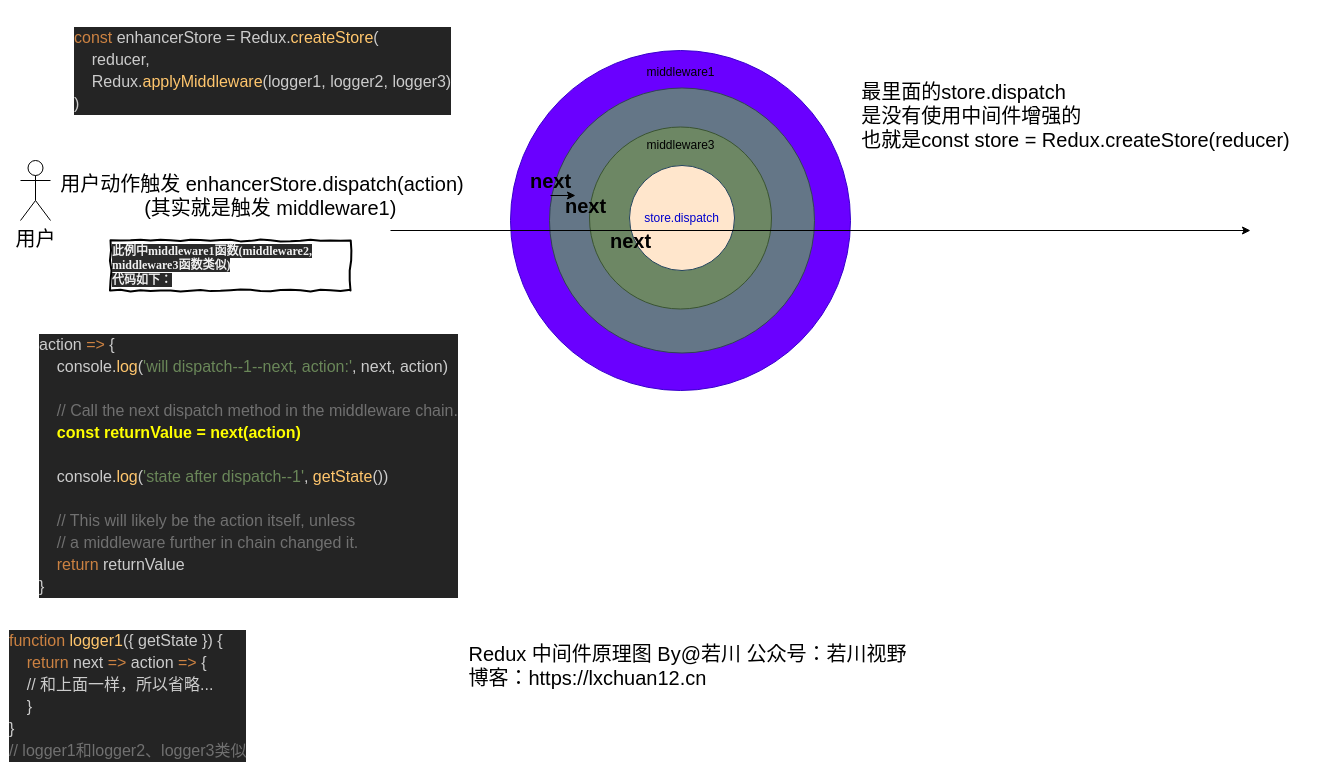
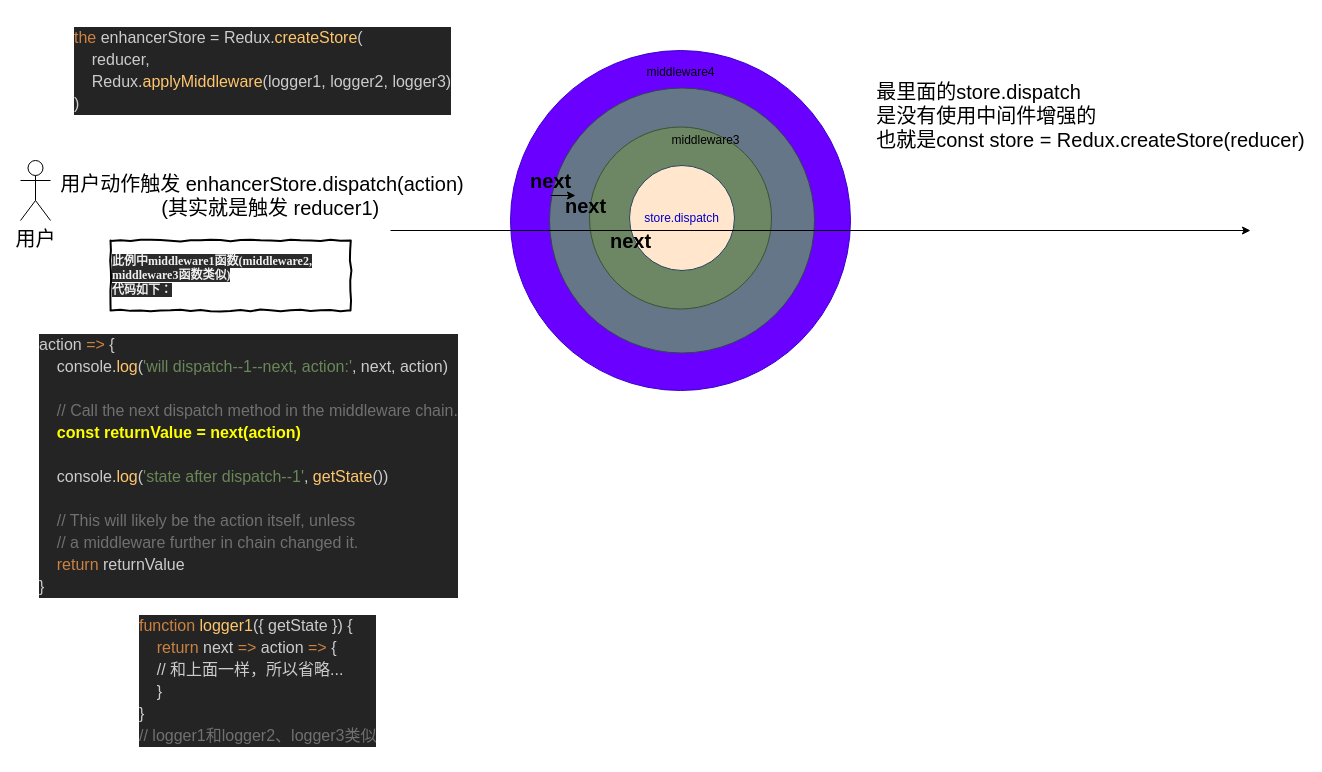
- <mxCell id="3" value="middleware1" style="text;html=1;align=center;verticalAlign=middle;resizable=0;points=[];autosize=1;fontFamily=Helvetica;" parent="2" vertex="1"><mxGeometry x="125.0" y="11.724" width="90" height="20" as="geometry" /></mxCell>
+ <mxCell id="3" value="middleware4" style="text;html=1;align=center;verticalAlign=middle;resizable=0;points=[];autosize=1;fontFamily=Helvetica;" parent="2" vertex="1"><mxGeometry x="125.0" y="11.724" width="90" height="20" as="geometry" /></mxCell>
- <mxCell id="19" value="&lt;div style=&quot;color: rgb(204 , 204 , 204) ; background-color: rgb(36 , 36 , 36) ; font-weight: 300 ; font-size: 16px ; line-height: 22px&quot;&gt;&lt;div&gt;&lt;span style=&quot;color: #cc8242&quot;&gt;const&lt;/span&gt;&lt;span style=&quot;color: #cccccc&quot;&gt; enhancerStore = Redux.&lt;/span&gt;&lt;span style=&quot;color: #ffc66d&quot;&gt;createStore&lt;/span&gt;&lt;span style=&quot;color: #cccccc&quot;&gt;(&lt;/span&gt;&lt;/div&gt;&lt;div&gt;&lt;span style=&quot;color: #cccccc&quot;&gt;&amp;nbsp; &amp;nbsp; reducer, &lt;/span&gt;&lt;/div&gt;&lt;div&gt;&lt;span style=&quot;color: #cccccc&quot;&gt;&amp;nbsp; &amp;nbsp; Redux.&lt;/span&gt;&lt;span style=&quot;color: #ffc66d&quot;&gt;applyMiddleware&lt;/span&gt;&lt;span style=&quot;color: #cccccc&quot;&gt;(logger1, logger2, logger3)&lt;/span&gt;&lt;/div&gt;&lt;div&gt;&lt;span style=&quot;color: #cccccc&quot;&gt;)&lt;/span&gt;&lt;/div&gt;&lt;/div&gt;" style="text;whiteSpace=wrap;html=1;fontSize=20;fontFamily=Helvetica;" parent="1" vertex="1"><mxGeometry x="72" y="20" width="390" height="100" as="geometry" /></mxCell>
+ <mxCell id="19" value="&lt;div style=&quot;color: rgb(204 , 204 , 204) ; background-color: rgb(36 , 36 , 36) ; font-weight: 300 ; font-size: 16px ; line-height: 22px&quot;&gt;&lt;div&gt;&lt;span style=&quot;color: #cc8242&quot;&gt;the&lt;/span&gt;&lt;span style=&quot;color: #cccccc&quot;&gt; enhancerStore = Redux.&lt;/span&gt;&lt;span style=&quot;color: #ffc66d&quot;&gt;createStore&lt;/span&gt;&lt;span style=&quot;color: #cccccc&quot;&gt;(&lt;/span&gt;&lt;/div&gt;&lt;div&gt;&lt;span style=&quot;color: #cccccc&quot;&gt;&amp;nbsp; &amp;nbsp; reducer, &lt;/span&gt;&lt;/div&gt;&lt;div&gt;&lt;span style=&quot;color: #cccccc&quot;&gt;&amp;nbsp; &amp;nbsp; Redux.&lt;/span&gt;&lt;span style=&quot;color: #ffc66d&quot;&gt;applyMiddleware&lt;/span&gt;&lt;span style=&quot;color: #cccccc&quot;&gt;(logger1, logger2, logger3)&lt;/span&gt;&lt;/div&gt;&lt;div&gt;&lt;span style=&quot;color: #cccccc&quot;&gt;)&lt;/span&gt;&lt;/div&gt;&lt;/div&gt;" style="text;whiteSpace=wrap;html=1;fontSize=20;fontFamily=Helvetica;" parent="1" vertex="1"><mxGeometry x="72" y="20" width="390" height="100" as="geometry" /></mxCell>
- <mxCell id="18" value="&lt;div style=&quot;text-align: left&quot;&gt;&lt;span&gt;最里面的store.dispatch&lt;/span&gt;&lt;/div&gt;&lt;div style=&quot;text-align: left&quot;&gt;&lt;span&gt;是没有使用中间件增强的&lt;/span&gt;&lt;/div&gt;&lt;div style=&quot;text-align: left&quot;&gt;&lt;span&gt;也就是const store = Redux.createStore(reducer)&lt;/span&gt;&lt;/div&gt;" style="text;html=1;align=center;verticalAlign=middle;resizable=0;points=[];autosize=1;fontSize=20;fontFamily=Helvetica;" parent="1" vertex="1"><mxGeometry x="850" y="75" width="450" height="80" as="geometry" /></mxCell>
+ <mxCell id="18" value="&lt;div style=&quot;text-align: left&quot;&gt;&lt;span&gt;最里面的store.dispatch&lt;/span&gt;&lt;/div&gt;&lt;div style=&quot;text-align: left&quot;&gt;&lt;span&gt;是没有使用中间件增强的&lt;/span&gt;&lt;/div&gt;&lt;div style=&quot;text-align: left&quot;&gt;&lt;span&gt;也就是const store = Redux.createStore(reducer)&lt;/span&gt;&lt;/div&gt;" style="text;html=1;align=center;verticalAlign=middle;resizable=0;points=[];autosize=1;fontSize=20;fontFamily=Helvetica;" parent="1" vertex="1"><mxGeometry x="865" y="75" width="450" height="80" as="geometry" /></mxCell>
- <mxCell id="7" value="middleware3" style="text;html=1;align=center;verticalAlign=middle;resizable=0;points=[];autosize=1;fontFamily=Helvetica;" parent="2" vertex="1"><mxGeometry x="125" y="85" width="90" height="20" as="geometry" /></mxCell>
+ <mxCell id="7" value="middleware3" style="text;html=1;align=center;verticalAlign=middle;resizable=0;points=[];autosize=1;fontFamily=Helvetica;" parent="2" vertex="1"><mxGeometry x="150" y="80" width="90" height="20" as="geometry" /></mxCell>
- <mxCell id="14" value="用户动作触发 &lt;span&gt;enhancerStore.dispatch(action)&amp;nbsp;&amp;nbsp;&lt;/span&gt;&lt;br&gt;&amp;nbsp;(其实就是触发 middleware1)" style="text;html=1;align=center;verticalAlign=middle;resizable=0;points=[];autosize=1;fontSize=20;fontFamily=Helvetica;" parent="1" vertex="1"><mxGeometry x="47" y="170" width="440" height="50" as="geometry" /></mxCell>
+ <mxCell id="14" value="用户动作触发 &lt;span&gt;enhancerStore.dispatch(action)&amp;nbsp;&amp;nbsp;&lt;/span&gt;&lt;br&gt;&amp;nbsp;(其实就是触发 reducer1)" style="text;html=1;align=center;verticalAlign=middle;resizable=0;points=[];autosize=1;fontSize=20;fontFamily=Helvetica;" parent="1" vertex="1"><mxGeometry x="47" y="170" width="440" height="50" as="geometry" /></mxCell>
- <mxCell id="15" value="&lt;span style=&quot;color: rgb(240 , 240 , 240) ; font-family: &amp;#34;comic sans ms&amp;#34; ; font-size: 12px ; font-style: normal ; font-weight: 700 ; letter-spacing: normal ; text-indent: 0px ; text-transform: none ; word-spacing: 0px ; background-color: rgb(42 , 42 , 42) ; float: none ; display: inline&quot;&gt;此例中&lt;/span&gt;&lt;span style=&quot;color: rgb(240 , 240 , 240) ; font-family: &amp;#34;comic sans ms&amp;#34; ; font-size: 12px ; font-style: normal ; font-weight: 700 ; letter-spacing: normal ; text-indent: 0px ; text-transform: none ; word-spacing: 0px ; background-color: rgb(42 , 42 , 42) ; float: none ; display: inline&quot;&gt;middleware1函数(middleware2, middleware3函数类似)&lt;br&gt;代码如下：&lt;/span&gt;" style="html=1;whiteSpace=wrap;comic=1;strokeWidth=2;fontFamily=Comic Sans MS;fontStyle=1;align=left;" parent="1" vertex="1"><mxGeometry x="110" y="240" width="240" height="50" as="geometry" /></mxCell>
+ <mxCell id="15" value="&lt;span style=&quot;color: rgb(240 , 240 , 240) ; font-family: &amp;#34;comic sans ms&amp;#34; ; font-size: 12px ; font-style: normal ; font-weight: 700 ; letter-spacing: normal ; text-indent: 0px ; text-transform: none ; word-spacing: 0px ; background-color: rgb(42 , 42 , 42) ; float: none ; display: inline&quot;&gt;此例中&lt;/span&gt;&lt;span style=&quot;color: rgb(240 , 240 , 240) ; font-family: &amp;#34;comic sans ms&amp;#34; ; font-size: 12px ; font-style: normal ; font-weight: 700 ; letter-spacing: normal ; text-indent: 0px ; text-transform: none ; word-spacing: 0px ; background-color: rgb(42 , 42 , 42) ; float: none ; display: inline&quot;&gt;middleware1函数(middleware2, middleware3函数类似)&lt;br&gt;代码如下：&lt;/span&gt;" style="html=1;whiteSpace=wrap;comic=1;strokeWidth=2;fontFamily=Comic Sans MS;fontStyle=1;align=left;" parent="1" vertex="1"><mxGeometry x="110" y="240" width="240" height="70" as="geometry" /></mxCell>
- <mxCell id="17" value="&lt;div style=&quot;text-align: left&quot;&gt;&lt;span&gt;Redux 中间件原理图 By@若川 公众号：若川视野&lt;/span&gt;&lt;/div&gt;&lt;div style=&quot;text-align: left&quot;&gt;&lt;span&gt;博客：https://lxchuan12.cn&lt;/span&gt;&lt;/div&gt;" style="text;html=1;align=center;verticalAlign=middle;resizable=0;points=[];autosize=1;fontSize=20;fontFamily=Helvetica;" parent="1" vertex="1"><mxGeometry x="462" y="640" width="450" height="50" as="geometry" /></mxCell>
- <mxCell id="22" value="&lt;div style=&quot;color: rgb(204 , 204 , 204) ; background-color: rgb(36 , 36 , 36) ; font-size: 16px ; line-height: 22px&quot;&gt;&lt;div&gt;&lt;span style=&quot;color: #cc8242&quot;&gt;function&lt;/span&gt; &lt;span style=&quot;color: #ffc66d&quot;&gt;logger1&lt;/span&gt;({ getState }) {&lt;/div&gt;&lt;div&gt;&lt;span style=&quot;color: #cc8242&quot;&gt;&amp;nbsp; &amp;nbsp; return&lt;/span&gt; next &lt;span style=&quot;color: #cc8242&quot;&gt;=&amp;gt;&lt;/span&gt; action &lt;span style=&quot;color: #cc8242&quot;&gt;=&amp;gt;&lt;/span&gt; {&lt;/div&gt;&lt;div&gt;&amp;nbsp; &amp;nbsp; // 和上面一样，所以省略...&lt;/div&gt;&lt;div&gt;&amp;nbsp; &amp;nbsp; }&lt;/div&gt;&lt;div&gt;}&lt;br&gt;&lt;div style=&quot;line-height: 22px&quot;&gt;&lt;span style=&quot;color: #707070&quot;&gt;// logger1和logger2、logger3类似&lt;/span&gt;&lt;/div&gt;&lt;/div&gt;&lt;/div&gt;" style="text;html=1;align=left;verticalAlign=middle;resizable=0;points=[];autosize=1;fontSize=20;fontFamily=Helvetica;" parent="1" vertex="1"><mxGeometry x="7" y="625" width="260" height="140" as="geometry" /></mxCell>
+ <mxCell id="22" value="&lt;div style=&quot;color: rgb(204 , 204 , 204) ; background-color: rgb(36 , 36 , 36) ; font-size: 16px ; line-height: 22px&quot;&gt;&lt;div&gt;&lt;span style=&quot;color: #cc8242&quot;&gt;function&lt;/span&gt; &lt;span style=&quot;color: #ffc66d&quot;&gt;logger1&lt;/span&gt;({ getState }) {&lt;/div&gt;&lt;div&gt;&lt;span style=&quot;color: #cc8242&quot;&gt;&amp;nbsp; &amp;nbsp; return&lt;/span&gt; next &lt;span style=&quot;color: #cc8242&quot;&gt;=&amp;gt;&lt;/span&gt; action &lt;span style=&quot;color: #cc8242&quot;&gt;=&amp;gt;&lt;/span&gt; {&lt;/div&gt;&lt;div&gt;&amp;nbsp; &amp;nbsp; // 和上面一样，所以省略...&lt;/div&gt;&lt;div&gt;&amp;nbsp; &amp;nbsp; }&lt;/div&gt;&lt;div&gt;}&lt;br&gt;&lt;div style=&quot;line-height: 22px&quot;&gt;&lt;span style=&quot;color: #707070&quot;&gt;// logger1和logger2、logger3类似&lt;/span&gt;&lt;/div&gt;&lt;/div&gt;&lt;/div&gt;" style="text;html=1;align=left;verticalAlign=middle;resizable=0;points=[];autosize=1;fontSize=20;fontFamily=Helvetica;" parent="1" vertex="1"><mxGeometry x="137" y="610" width="260" height="140" as="geometry" /></mxCell>
